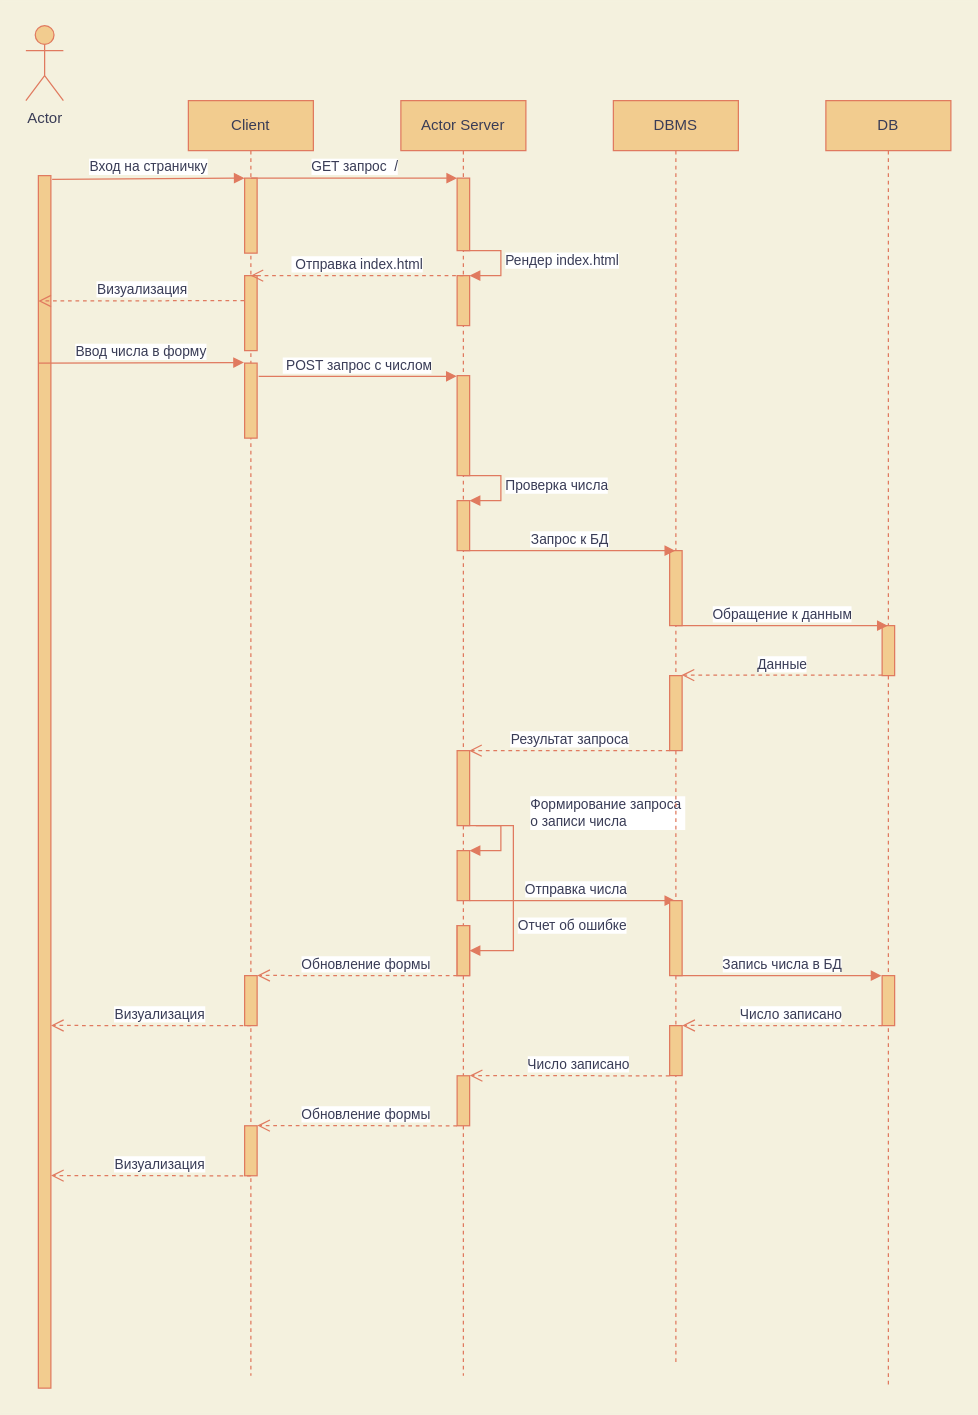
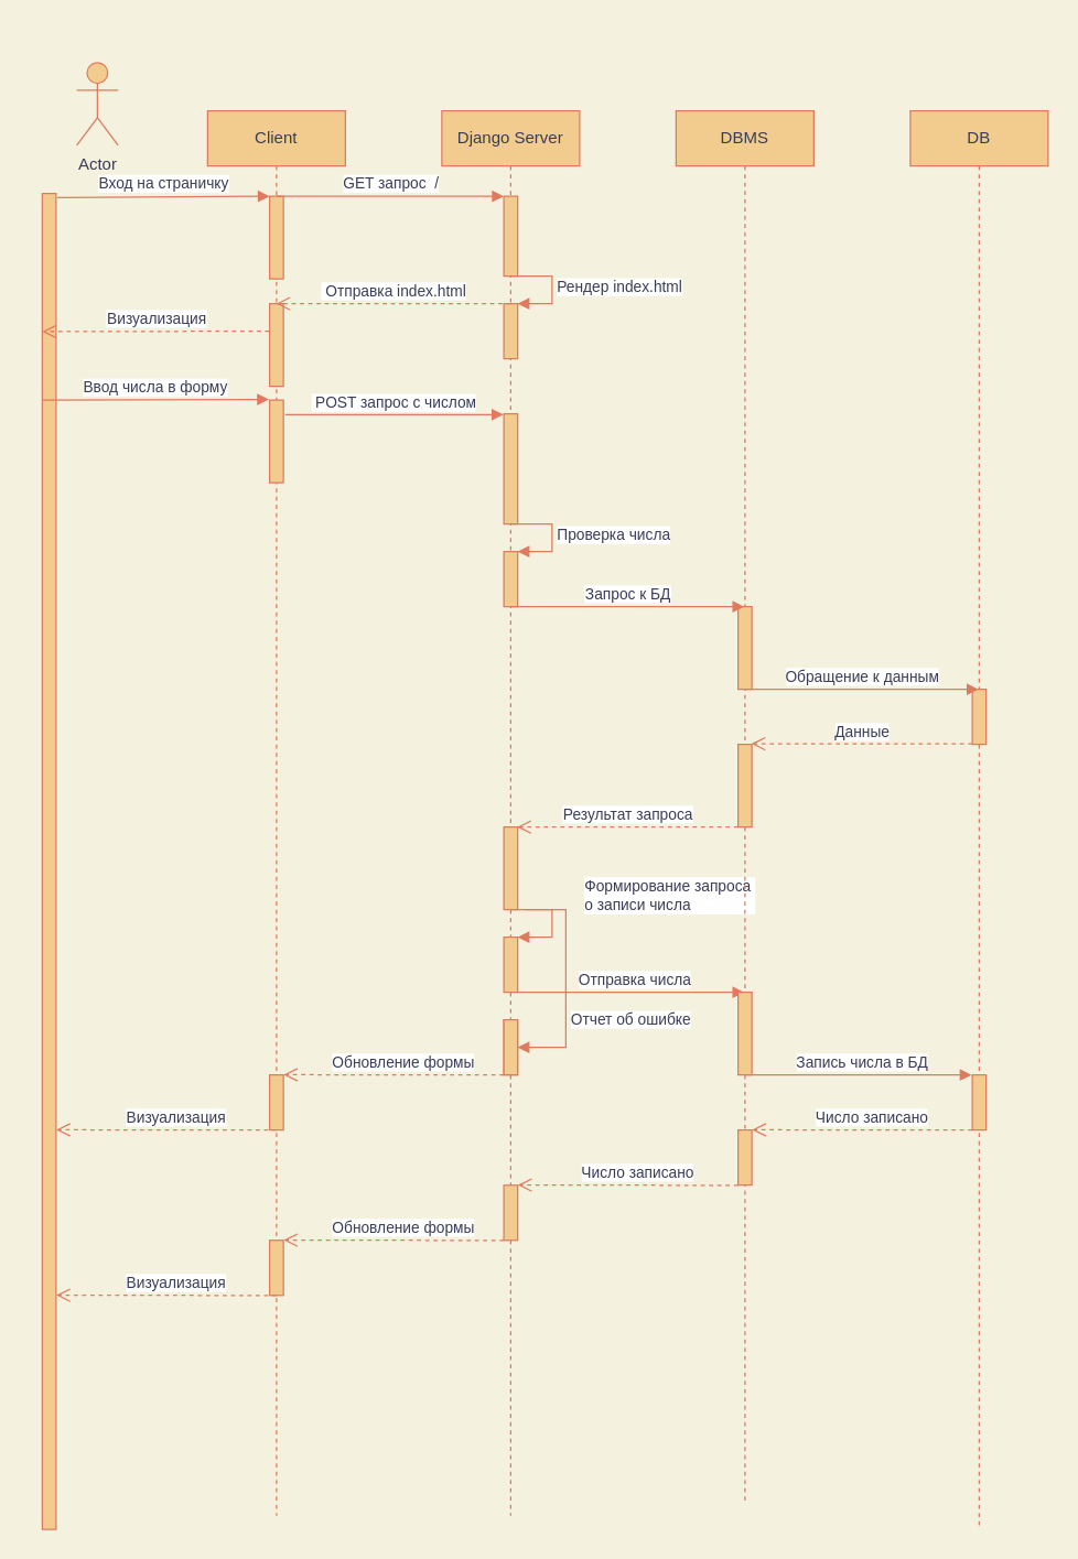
- <mxCell id="2" value="Actor" style="shape=umlActor;verticalLabelPosition=bottom;verticalAlign=top;html=1;rounded=0;sketch=0;fontColor=#393C56;strokeColor=#E07A5F;fillColor=#F2CC8F;" vertex="1" parent="1"><mxGeometry x="20" y="20" width="30" height="60" as="geometry" /></mxCell>
+ <mxCell id="2" value="Actor" style="shape=umlActor;verticalLabelPosition=bottom;verticalAlign=top;html=1;rounded=0;sketch=0;fontColor=#393C56;strokeColor=#E07A5F;fillColor=#F2CC8F;" vertex="1" parent="1"><mxGeometry x="55" y="45" width="30" height="60" as="geometry" /></mxCell>
- <mxCell id="10" value="Actor Server" style="shape=umlLifeline;perimeter=lifelinePerimeter;whiteSpace=wrap;html=1;container=1;collapsible=0;recursiveResize=0;outlineConnect=0;rounded=0;sketch=0;fontColor=#393C56;strokeColor=#E07A5F;fillColor=#F2CC8F;" vertex="1" parent="1"><mxGeometry x="320" y="80" width="100" height="1020" as="geometry" /></mxCell>
+ <mxCell id="10" value="Django Server" style="shape=umlLifeline;perimeter=lifelinePerimeter;whiteSpace=wrap;html=1;container=1;collapsible=0;recursiveResize=0;outlineConnect=0;rounded=0;sketch=0;fontColor=#393C56;strokeColor=#E07A5F;fillColor=#F2CC8F;" vertex="1" parent="1"><mxGeometry x="320" y="80" width="100" height="1020" as="geometry" /></mxCell>
